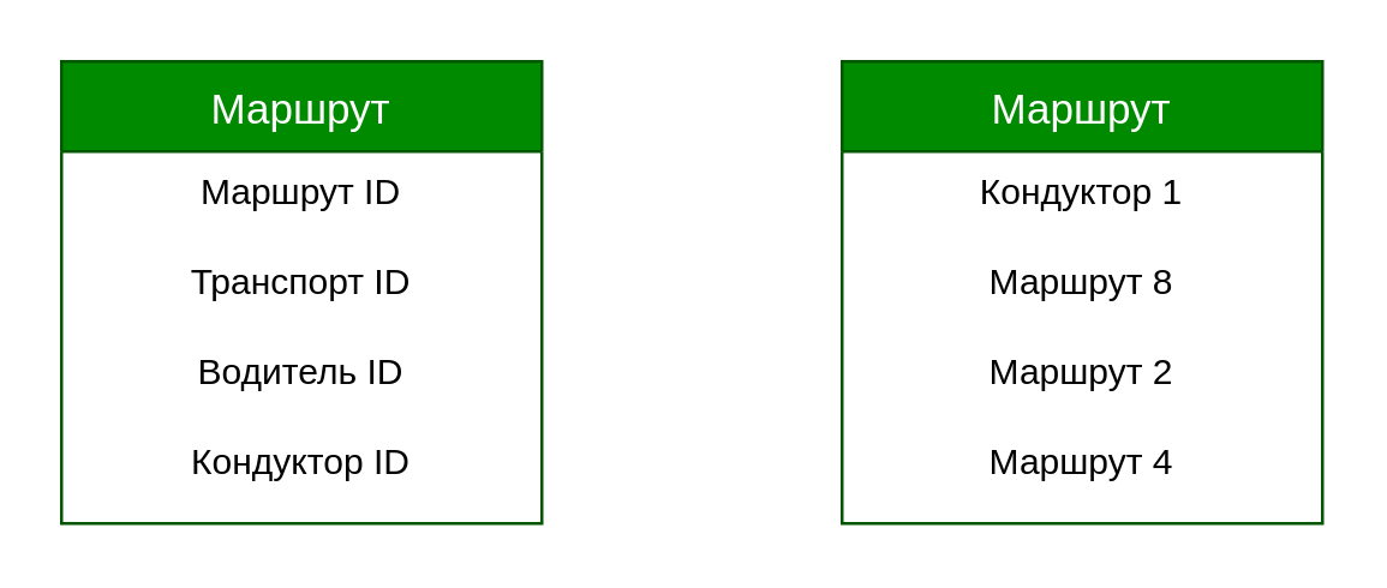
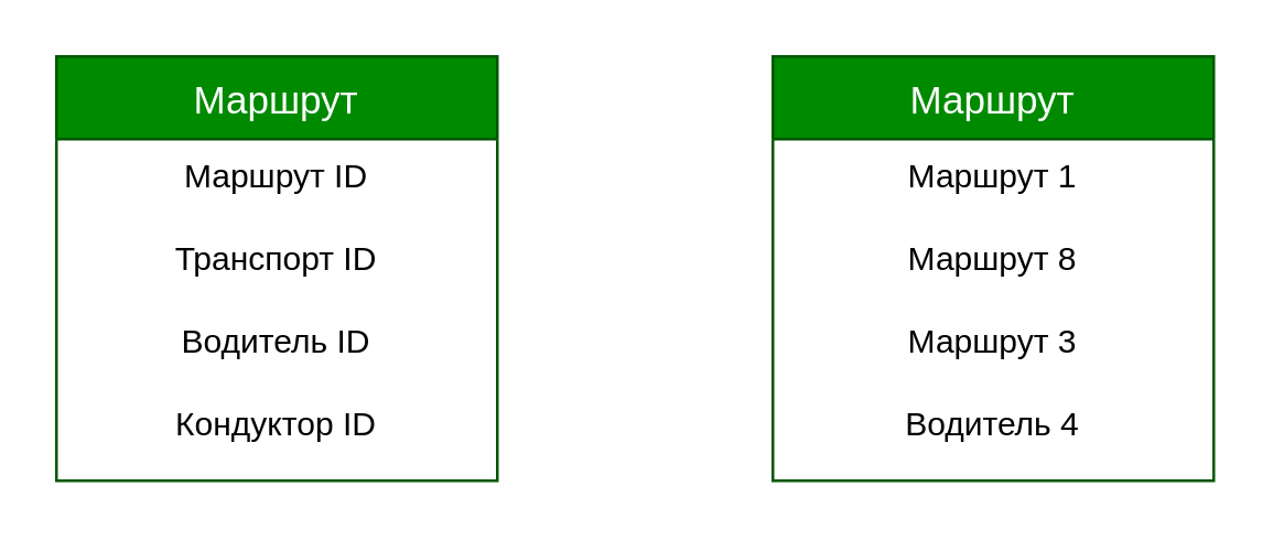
- <mxCell id="8" value="Кондуктор 1" style="text;spacingLeft=4;spacingRight=4;overflow=hidden;rotatable=0;points=[[0,0.5],[1,0.5]];portConstraint=eastwest;fontSize=12;align=center;fillColor=none;rounded=0;dashed=1;" vertex="1" parent="7"><mxGeometry y="30" width="160" height="30" as="geometry" /></mxCell>
+ <mxCell id="8" value="Маршрут 1" style="text;spacingLeft=4;spacingRight=4;overflow=hidden;rotatable=0;points=[[0,0.5],[1,0.5]];portConstraint=eastwest;fontSize=12;align=center;fillColor=none;rounded=0;dashed=1;" vertex="1" parent="7"><mxGeometry y="30" width="160" height="30" as="geometry" /></mxCell>
- <mxCell id="10" value="Маршрут 2" style="text;strokeColor=none;fillColor=none;spacingLeft=4;spacingRight=4;overflow=hidden;rotatable=0;points=[[0,0.5],[1,0.5]];portConstraint=eastwest;fontSize=12;align=center;" vertex="1" parent="7"><mxGeometry y="90" width="160" height="30" as="geometry" /></mxCell>
+ <mxCell id="10" value="Маршрут 3" style="text;strokeColor=none;fillColor=none;spacingLeft=4;spacingRight=4;overflow=hidden;rotatable=0;points=[[0,0.5],[1,0.5]];portConstraint=eastwest;fontSize=12;align=center;" vertex="1" parent="7"><mxGeometry y="90" width="160" height="30" as="geometry" /></mxCell>
- <mxCell id="11" value="Маршрут 4" style="text;strokeColor=none;fillColor=none;spacingLeft=4;spacingRight=4;overflow=hidden;rotatable=0;points=[[0,0.5],[1,0.5]];portConstraint=eastwest;fontSize=12;align=center;" vertex="1" parent="7"><mxGeometry y="120" width="160" height="34" as="geometry" /></mxCell>
+ <mxCell id="11" value="Водитель 4" style="text;strokeColor=none;fillColor=none;spacingLeft=4;spacingRight=4;overflow=hidden;rotatable=0;points=[[0,0.5],[1,0.5]];portConstraint=eastwest;fontSize=12;align=center;" vertex="1" parent="7"><mxGeometry y="120" width="160" height="34" as="geometry" /></mxCell>
